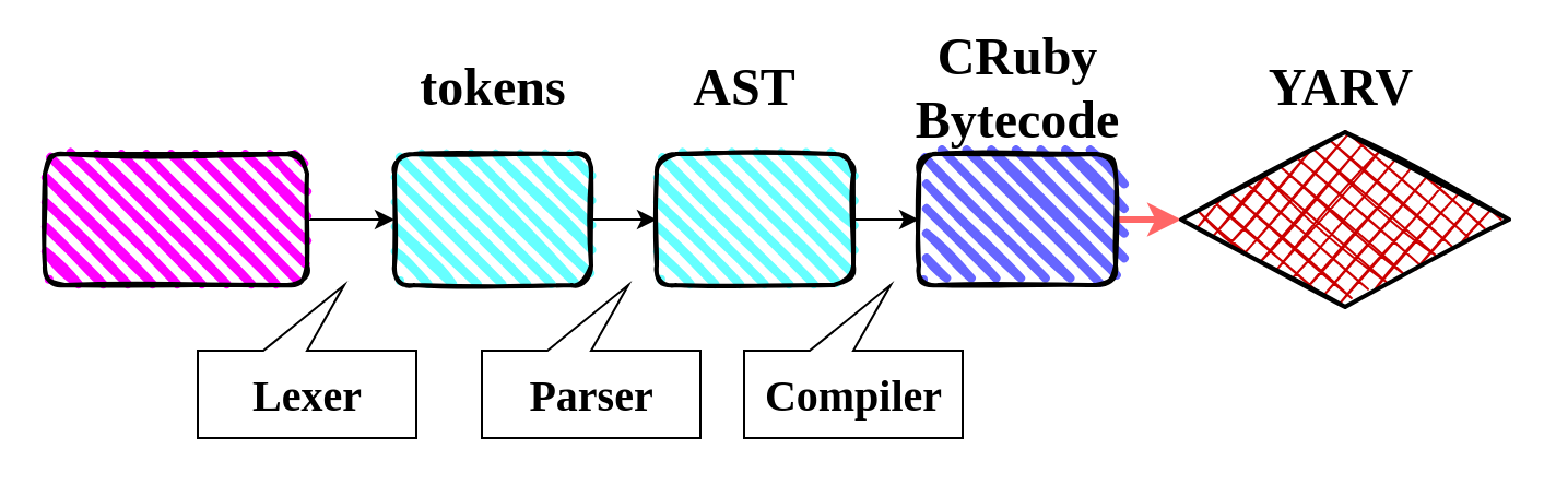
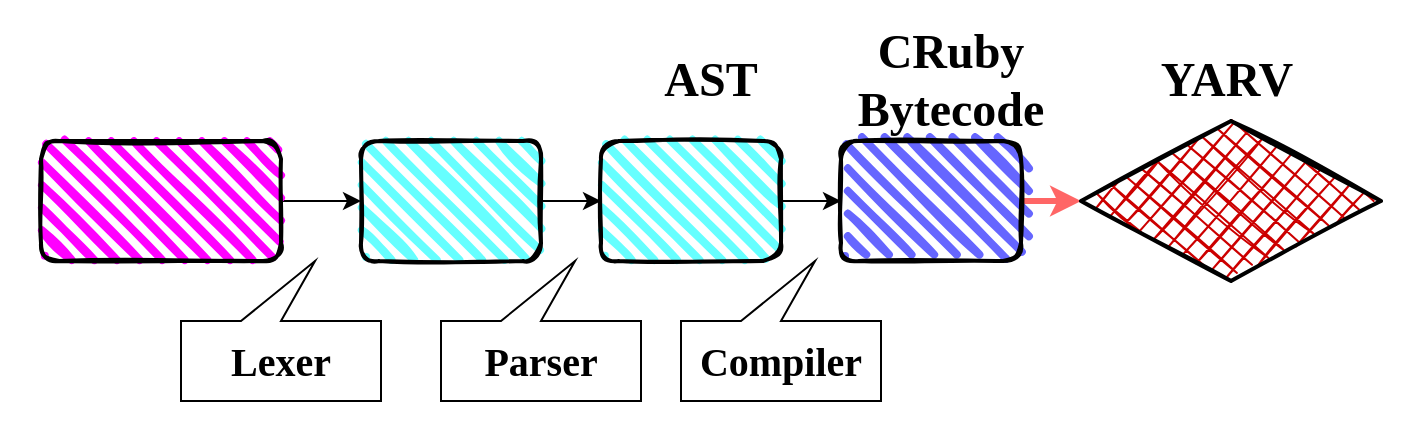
- <mxCell id="11" value="tokens" style="text;strokeColor=none;fillColor=none;html=1;fontSize=24;fontStyle=1;verticalAlign=middle;align=center;fontFamily=Comic Sans MS;" parent="1" vertex="1"><mxGeometry x="175" y="20" width="100" height="40" as="geometry" /></mxCell>
- <mxCell id="12" value="AST" style="text;strokeColor=none;fillColor=none;html=1;fontSize=24;fontStyle=1;verticalAlign=middle;align=center;fontFamily=Comic Sans MS;" parent="1" vertex="1"><mxGeometry x="290" y="20" width="100" height="40" as="geometry" /></mxCell>
+ <mxCell id="12" value="AST" style="text;strokeColor=none;fillColor=none;html=1;fontSize=24;fontStyle=1;verticalAlign=middle;align=center;fontFamily=Comic Sans MS;" parent="1" vertex="1"><mxGeometry x="305" y="20" width="100" height="40" as="geometry" /></mxCell>
- <mxCell id="13" value="CRuby&lt;br&gt;Bytecode" style="text;strokeColor=none;fillColor=none;html=1;fontSize=24;fontStyle=1;verticalAlign=middle;align=center;fontFamily=Comic Sans MS;" parent="1" vertex="1"><mxGeometry x="415" y="20" width="100" height="40" as="geometry" /></mxCell>
+ <mxCell id="13" value="CRuby&lt;br&gt;Bytecode" style="text;strokeColor=none;fillColor=none;html=1;fontSize=24;fontStyle=1;verticalAlign=middle;align=center;fontFamily=Comic Sans MS;" parent="1" vertex="1"><mxGeometry x="425" y="20" width="100" height="40" as="geometry" /></mxCell>
